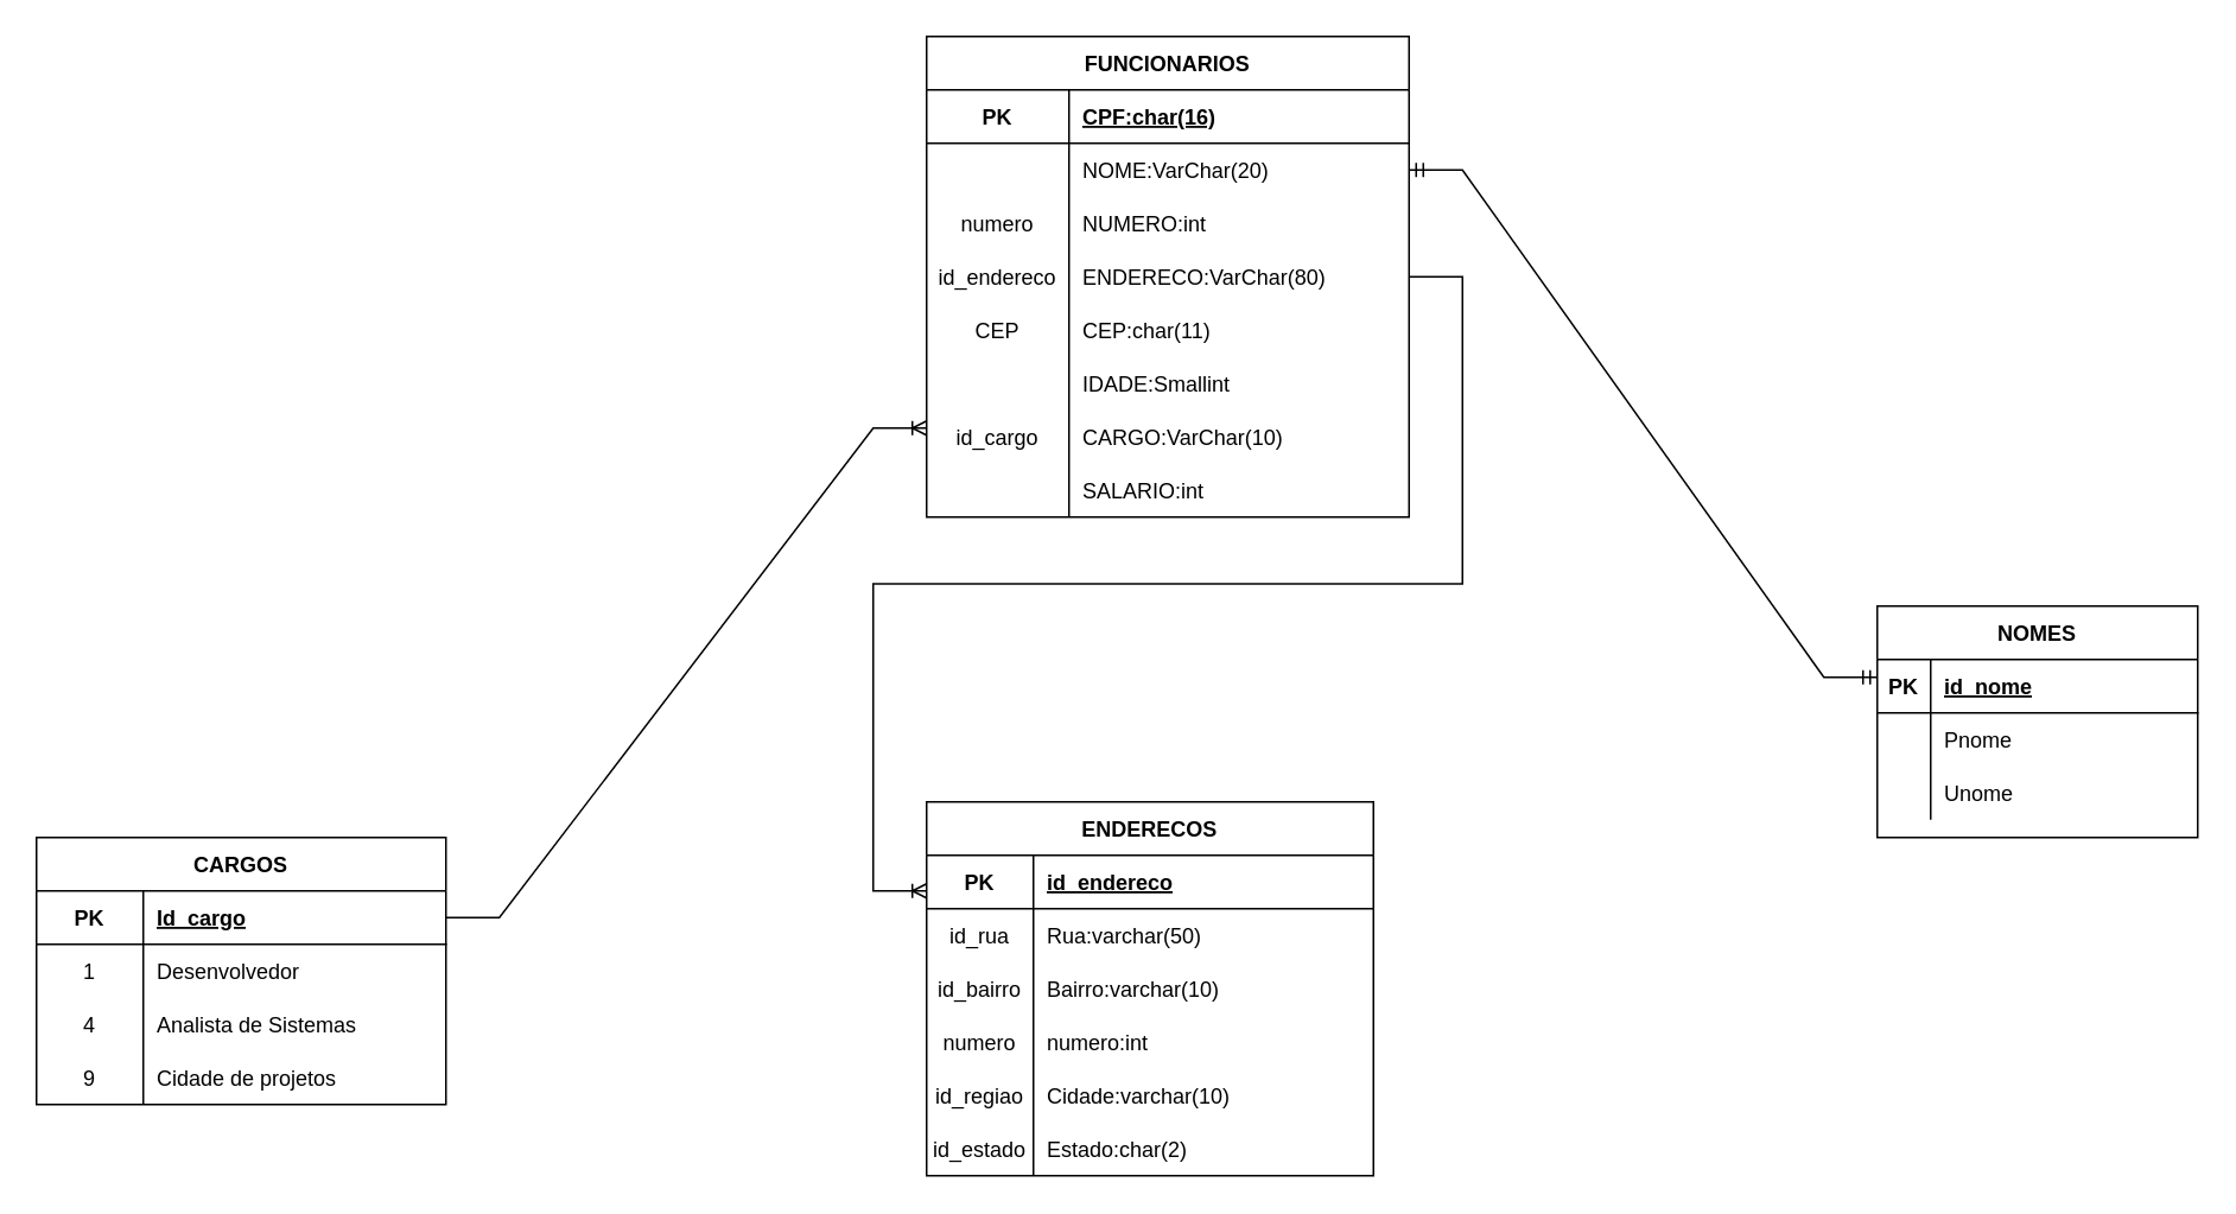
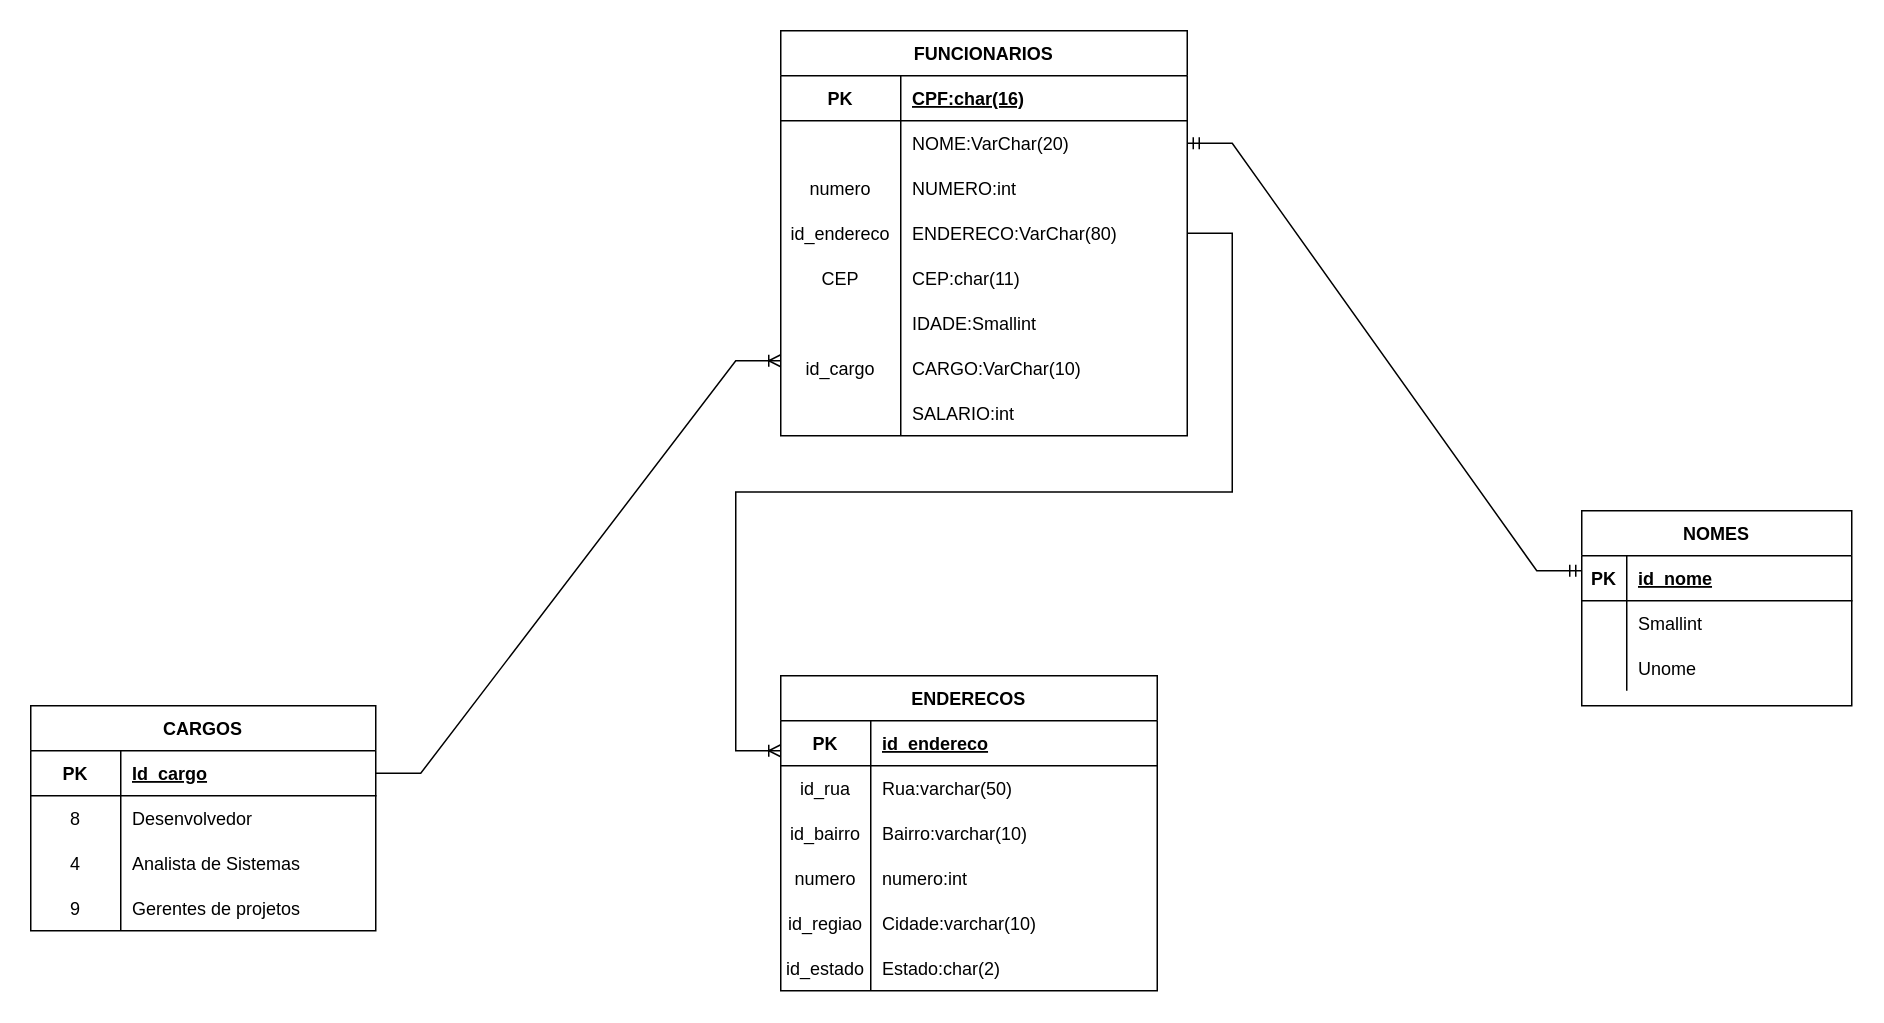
- <mxCell id="67" value="Pnome" style="shape=partialRectangle;connectable=0;fillColor=none;top=0;left=0;bottom=0;right=0;align=left;spacingLeft=6;overflow=hidden;" vertex="1" parent="65"><mxGeometry x="30" width="150" height="30" as="geometry"><mxRectangle width="150" height="30" as="alternateBounds" /></mxGeometry></mxCell>
+ <mxCell id="67" value="Smallint" style="shape=partialRectangle;connectable=0;fillColor=none;top=0;left=0;bottom=0;right=0;align=left;spacingLeft=6;overflow=hidden;" vertex="1" parent="65"><mxGeometry x="30" width="150" height="30" as="geometry"><mxRectangle width="150" height="30" as="alternateBounds" /></mxGeometry></mxCell>
- <mxCell id="32" value="1" style="shape=partialRectangle;connectable=0;fillColor=none;top=0;left=0;bottom=0;right=0;editable=1;overflow=hidden;" vertex="1" parent="31"><mxGeometry width="60" height="30" as="geometry"><mxRectangle width="60" height="30" as="alternateBounds" /></mxGeometry></mxCell>
+ <mxCell id="32" value="8" style="shape=partialRectangle;connectable=0;fillColor=none;top=0;left=0;bottom=0;right=0;editable=1;overflow=hidden;" vertex="1" parent="31"><mxGeometry width="60" height="30" as="geometry"><mxRectangle width="60" height="30" as="alternateBounds" /></mxGeometry></mxCell>
- <mxCell id="39" value="Cidade de projetos" style="shape=partialRectangle;connectable=0;fillColor=none;top=0;left=0;bottom=0;right=0;align=left;spacingLeft=6;overflow=hidden;" vertex="1" parent="37"><mxGeometry x="60" width="170" height="30" as="geometry"><mxRectangle width="170" height="30" as="alternateBounds" /></mxGeometry></mxCell>
+ <mxCell id="39" value="Gerentes de projetos" style="shape=partialRectangle;connectable=0;fillColor=none;top=0;left=0;bottom=0;right=0;align=left;spacingLeft=6;overflow=hidden;" vertex="1" parent="37"><mxGeometry x="60" width="170" height="30" as="geometry"><mxRectangle width="170" height="30" as="alternateBounds" /></mxGeometry></mxCell>
